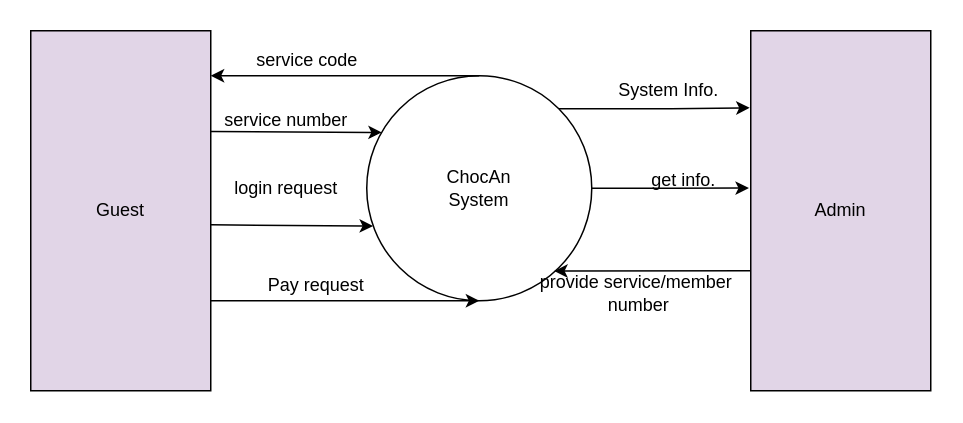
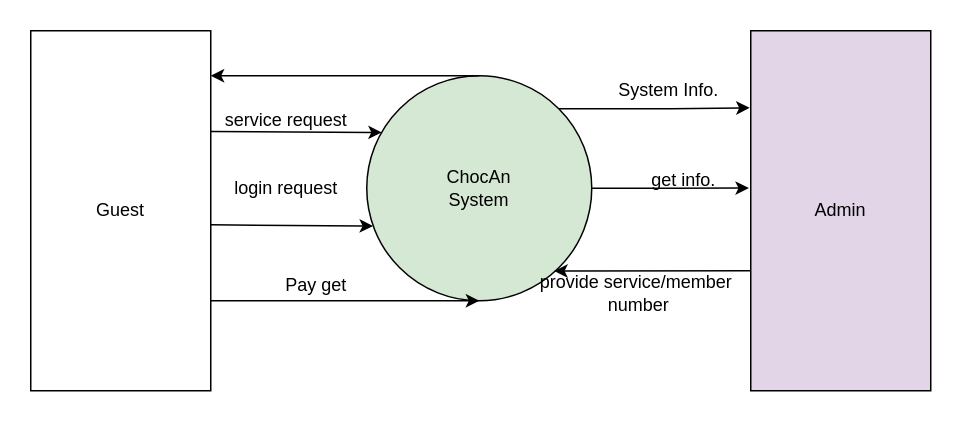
- <mxCell id="12" value="service code" style="text;html=1;align=center;verticalAlign=middle;resizable=0;points=[];autosize=1;strokeColor=none;fillColor=none;" vertex="1" parent="1"><mxGeometry x="164" y="30" width="80" height="20" as="geometry" /></mxCell>
- <mxCell id="8" value="service number" style="text;html=1;align=center;verticalAlign=middle;resizable=0;points=[];autosize=1;strokeColor=none;fillColor=none;" vertex="1" parent="1"><mxGeometry x="140" y="70" width="100" height="20" as="geometry" /></mxCell>
+ <mxCell id="8" value="service request" style="text;html=1;align=center;verticalAlign=middle;resizable=0;points=[];autosize=1;strokeColor=none;fillColor=none;" vertex="1" parent="1"><mxGeometry x="140" y="70" width="100" height="20" as="geometry" /></mxCell>
- <mxCell id="4" value="ChocAn&lt;br&gt;System" style="ellipse;whiteSpace=wrap;html=1;aspect=fixed;" vertex="1" parent="1"><mxGeometry x="244" y="50" width="150" height="150" as="geometry" /></mxCell>
+ <mxCell id="4" value="ChocAn&lt;br&gt;System" style="ellipse;whiteSpace=wrap;html=1;aspect=fixed;fillColor=#d5e8d4;" vertex="1" parent="1"><mxGeometry x="244" y="50" width="150" height="150" as="geometry" /></mxCell>
- <mxCell id="6" value="Guest" style="rounded=0;whiteSpace=wrap;html=1;fillColor=#e1d5e7;" vertex="1" parent="1"><mxGeometry x="20" y="20" width="120" height="240" as="geometry" /></mxCell>
+ <mxCell id="6" value="Guest" style="rounded=0;whiteSpace=wrap;html=1;" vertex="1" parent="1"><mxGeometry x="20" y="20" width="120" height="240" as="geometry" /></mxCell>
- <mxCell id="10" value="Pay request" style="text;html=1;align=center;verticalAlign=middle;resizable=0;points=[];autosize=1;strokeColor=none;fillColor=none;" vertex="1" parent="1"><mxGeometry x="170" y="180" width="80" height="20" as="geometry" /></mxCell>
+ <mxCell id="10" value="Pay get" style="text;html=1;align=center;verticalAlign=middle;resizable=0;points=[];autosize=1;strokeColor=none;fillColor=none;" vertex="1" parent="1"><mxGeometry x="170" y="180" width="80" height="20" as="geometry" /></mxCell>
